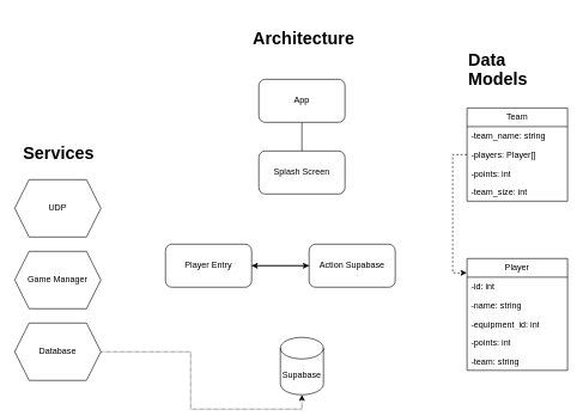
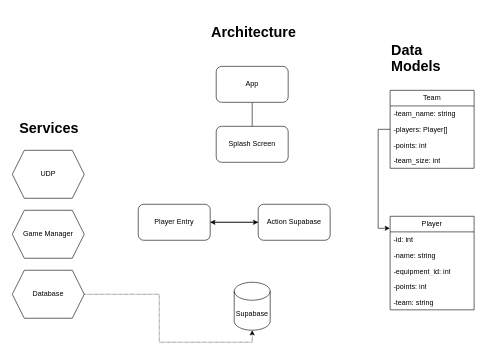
- <mxCell id="23" style="edgeStyle=orthogonalEdgeStyle;rounded=0;orthogonalLoop=1;jettySize=auto;html=1;exitX=0;exitY=0.5;exitDx=0;exitDy=0;entryX=-0.003;entryY=0.128;entryDx=0;entryDy=0;entryPerimeter=0;dashed=1;" edge="1" parent="1" source="20" target="12"><mxGeometry relative="1" as="geometry" /></mxCell>
+ <mxCell id="23" style="edgeStyle=orthogonalEdgeStyle;rounded=0;orthogonalLoop=1;jettySize=auto;html=1;exitX=0;exitY=0.5;exitDx=0;exitDy=0;entryX=-0.003;entryY=0.128;entryDx=0;entryDy=0;entryPerimeter=0;" edge="1" parent="1" source="20" target="12"><mxGeometry relative="1" as="geometry" /></mxCell>
